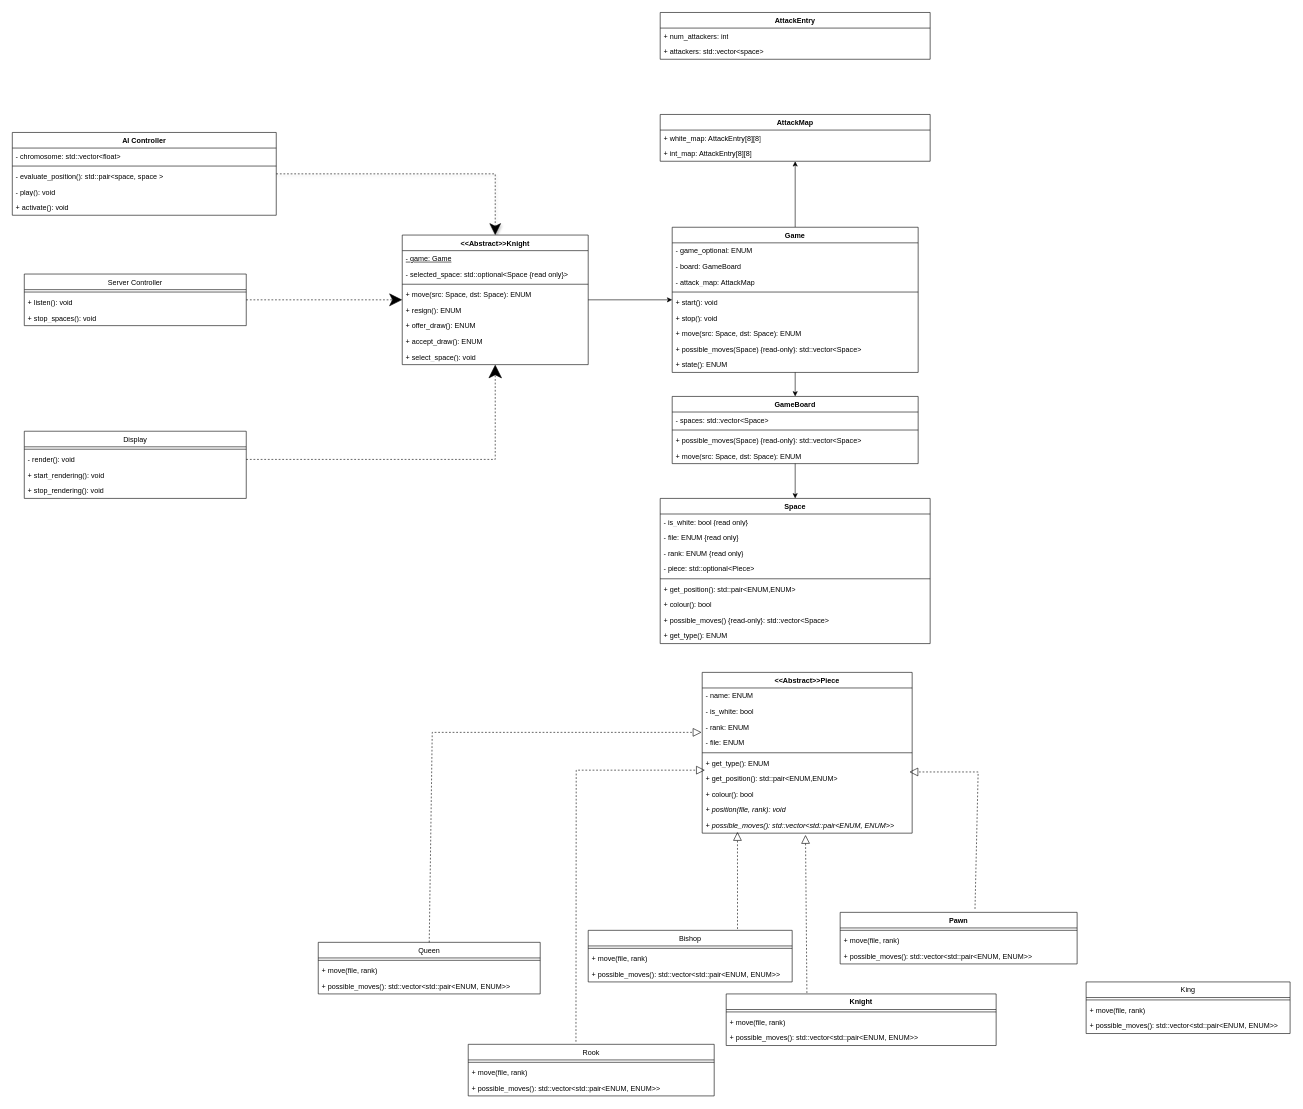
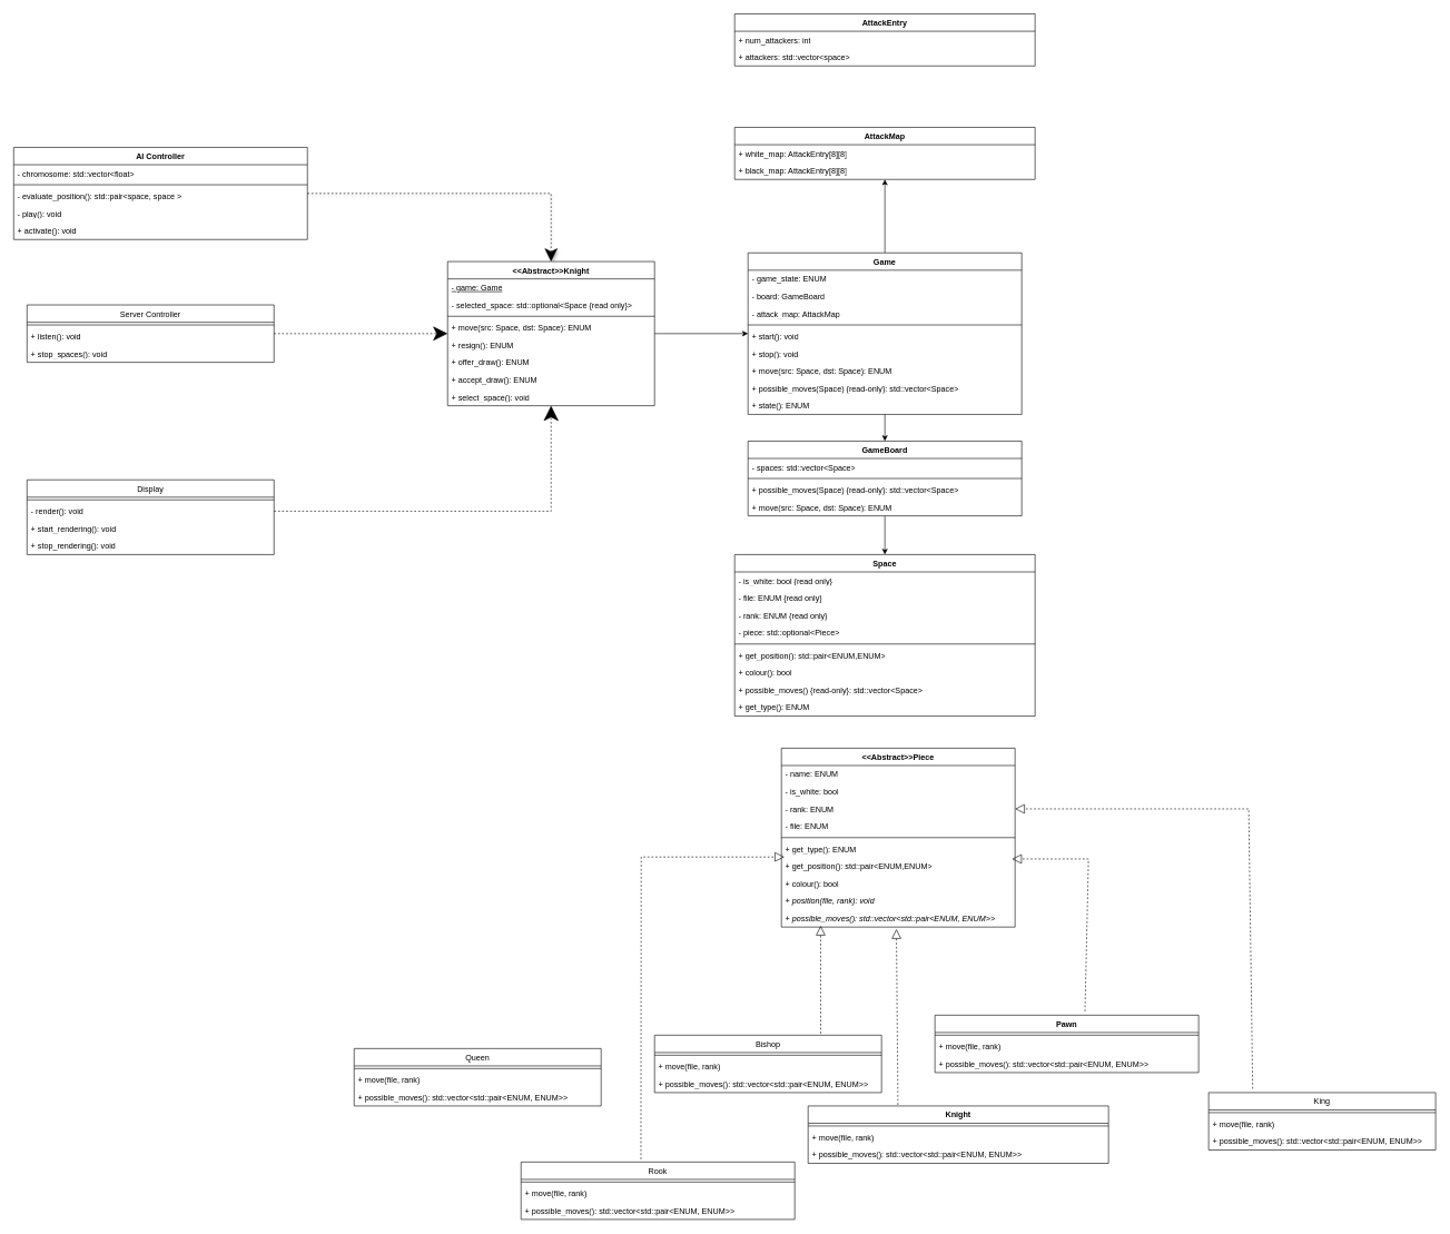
- <mxCell id="101" value="+ int_map: AttackEntry[8][8]&lt;div&gt;&lt;br&gt;&lt;/div&gt;" style="text;strokeColor=none;fillColor=none;align=left;verticalAlign=top;spacingLeft=4;spacingRight=4;overflow=hidden;rotatable=0;points=[[0,0.5],[1,0.5]];portConstraint=eastwest;whiteSpace=wrap;html=1;" vertex="1" parent="99"><mxGeometry y="52" width="450" height="26" as="geometry" /></mxCell>
+ <mxCell id="101" value="+ black_map: AttackEntry[8][8]&lt;div&gt;&lt;br&gt;&lt;/div&gt;" style="text;strokeColor=none;fillColor=none;align=left;verticalAlign=top;spacingLeft=4;spacingRight=4;overflow=hidden;rotatable=0;points=[[0,0.5],[1,0.5]];portConstraint=eastwest;whiteSpace=wrap;html=1;" vertex="1" parent="99"><mxGeometry y="52" width="450" height="26" as="geometry" /></mxCell>
- <mxCell id="62" value="- game_optional: ENUM" style="text;strokeColor=none;fillColor=none;align=left;verticalAlign=top;spacingLeft=4;spacingRight=4;overflow=hidden;rotatable=0;points=[[0,0.5],[1,0.5]];portConstraint=eastwest;whiteSpace=wrap;html=1;" parent="61" vertex="1"><mxGeometry y="26" width="410" height="26" as="geometry" /></mxCell>
+ <mxCell id="62" value="- game_state: ENUM" style="text;strokeColor=none;fillColor=none;align=left;verticalAlign=top;spacingLeft=4;spacingRight=4;overflow=hidden;rotatable=0;points=[[0,0.5],[1,0.5]];portConstraint=eastwest;whiteSpace=wrap;html=1;" parent="61" vertex="1"><mxGeometry y="26" width="410" height="26" as="geometry" /></mxCell>
- <mxCell id="37" value="" style="endArrow=block;dashed=1;endFill=0;endSize=12;html=1;rounded=0;entryX=-0.003;entryY=0.846;entryDx=0;entryDy=0;entryPerimeter=0;exitX=0.5;exitY=0;exitDx=0;exitDy=0;" parent="1" source="29" target="5" edge="1"><mxGeometry width="160" relative="1" as="geometry"><mxPoint x="687" y="1390" as="sourcePoint" /><mxPoint x="847" y="1390" as="targetPoint" /><Array as="points"><mxPoint x="720" y="1220" /></Array></mxGeometry></mxCell>
+ <mxCell id="42" value="" style="endArrow=block;dashed=1;endFill=0;endSize=12;html=1;rounded=0;entryX=1;entryY=0.5;entryDx=0;entryDy=0;exitX=0.194;exitY=-0.067;exitDx=0;exitDy=0;exitPerimeter=0;" parent="1" source="33" target="5" edge="1"><mxGeometry width="160" relative="1" as="geometry"><mxPoint x="1870" y="1516" as="sourcePoint" /><mxPoint x="2319" y="1200" as="targetPoint" /><Array as="points"><mxPoint x="1870" y="1211" /></Array></mxGeometry></mxCell>
